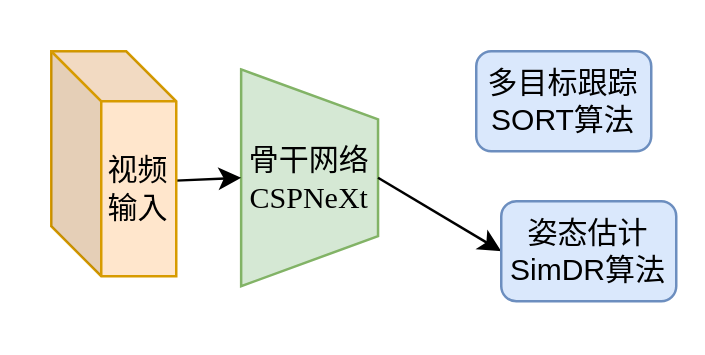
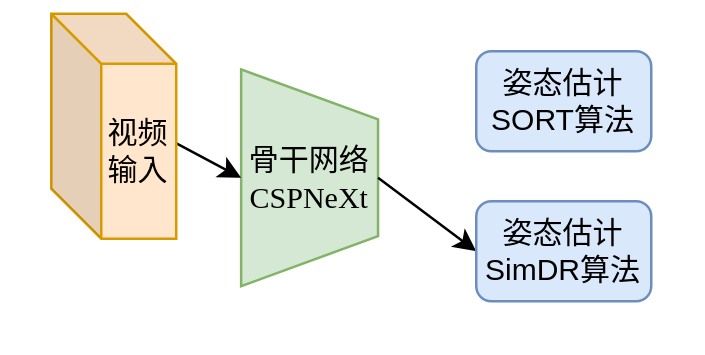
- <mxCell id="5" value="多目标跟踪&lt;br&gt;SORT算法" style="rounded=1;whiteSpace=wrap;html=1;fillColor=#dae8fc;strokeColor=#6c8ebf;" vertex="1" parent="1"><mxGeometry x="190" y="20" width="70" height="40" as="geometry" /></mxCell>
+ <mxCell id="5" value="姿态估计&lt;br&gt;SORT算法" style="rounded=1;whiteSpace=wrap;html=1;fillColor=#dae8fc;strokeColor=#6c8ebf;" vertex="1" parent="1"><mxGeometry x="190" y="20" width="70" height="40" as="geometry" /></mxCell>
- <mxCell id="4" value="视频输入" style="shape=cube;whiteSpace=wrap;html=1;boundedLbl=1;backgroundOutline=1;darkOpacity=0.05;darkOpacity2=0.1;fillColor=#ffe6cc;strokeColor=#d79b00;" vertex="1" parent="1"><mxGeometry x="20" y="20" width="50" height="90" as="geometry" /></mxCell>
+ <mxCell id="4" value="视频输入" style="shape=cube;whiteSpace=wrap;html=1;boundedLbl=1;backgroundOutline=1;darkOpacity=0.05;darkOpacity2=0.1;fillColor=#ffe6cc;strokeColor=#d79b00;" vertex="1" parent="1"><mxGeometry x="20" y="5" width="50" height="90" as="geometry" /></mxCell>
- <mxCell id="7" value="姿态估计&lt;br&gt;SimDR算法" style="rounded=1;whiteSpace=wrap;html=1;fillColor=#dae8fc;strokeColor=#6c8ebf;" vertex="1" parent="1"><mxGeometry x="200" y="80" width="70" height="40" as="geometry" /></mxCell>
+ <mxCell id="7" value="姿态估计&lt;br&gt;SimDR算法" style="rounded=1;whiteSpace=wrap;html=1;fillColor=#dae8fc;strokeColor=#6c8ebf;" vertex="1" parent="1"><mxGeometry x="190" y="80" width="70" height="40" as="geometry" /></mxCell>
